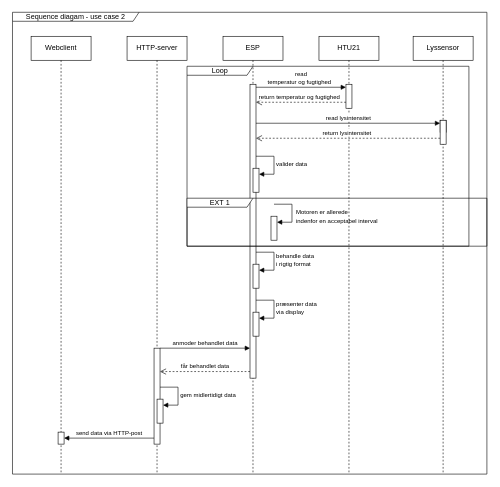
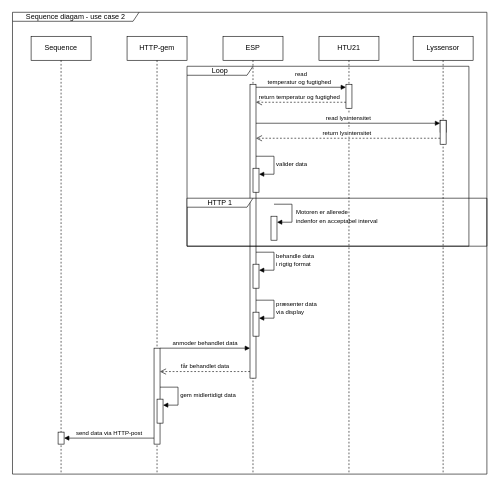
- <mxCell id="26" value="Webclient" style="shape=umlLifeline;perimeter=lifelinePerimeter;whiteSpace=wrap;html=1;container=1;dropTarget=0;collapsible=0;recursiveResize=0;outlineConnect=0;portConstraint=eastwest;newEdgeStyle={&quot;curved&quot;:0,&quot;rounded&quot;:0};" vertex="1" parent="1"><mxGeometry x="51" y="60" width="100" height="730" as="geometry" /></mxCell>
+ <mxCell id="26" value="Sequence" style="shape=umlLifeline;perimeter=lifelinePerimeter;whiteSpace=wrap;html=1;container=1;dropTarget=0;collapsible=0;recursiveResize=0;outlineConnect=0;portConstraint=eastwest;newEdgeStyle={&quot;curved&quot;:0,&quot;rounded&quot;:0};" vertex="1" parent="1"><mxGeometry x="51" y="60" width="100" height="730" as="geometry" /></mxCell>
- <mxCell id="6" value="HTTP-server" style="shape=umlLifeline;perimeter=lifelinePerimeter;whiteSpace=wrap;html=1;container=1;dropTarget=0;collapsible=0;recursiveResize=0;outlineConnect=0;portConstraint=eastwest;newEdgeStyle={&quot;curved&quot;:0,&quot;rounded&quot;:0};" vertex="1" parent="1"><mxGeometry x="211" y="60" width="100" height="730" as="geometry" /></mxCell>
+ <mxCell id="6" value="HTTP-gem" style="shape=umlLifeline;perimeter=lifelinePerimeter;whiteSpace=wrap;html=1;container=1;dropTarget=0;collapsible=0;recursiveResize=0;outlineConnect=0;portConstraint=eastwest;newEdgeStyle={&quot;curved&quot;:0,&quot;rounded&quot;:0};" vertex="1" parent="1"><mxGeometry x="211" y="60" width="100" height="730" as="geometry" /></mxCell>
- <mxCell id="30" value="EXT 1" style="shape=umlFrame;whiteSpace=wrap;html=1;pointerEvents=0;recursiveResize=0;container=1;collapsible=0;width=110;height=15;" vertex="1" parent="29"><mxGeometry y="220" width="500" height="80" as="geometry" /></mxCell>
+ <mxCell id="30" value="HTTP 1" style="shape=umlFrame;whiteSpace=wrap;html=1;pointerEvents=0;recursiveResize=0;container=1;collapsible=0;width=110;height=15;" vertex="1" parent="29"><mxGeometry y="220" width="500" height="80" as="geometry" /></mxCell>
